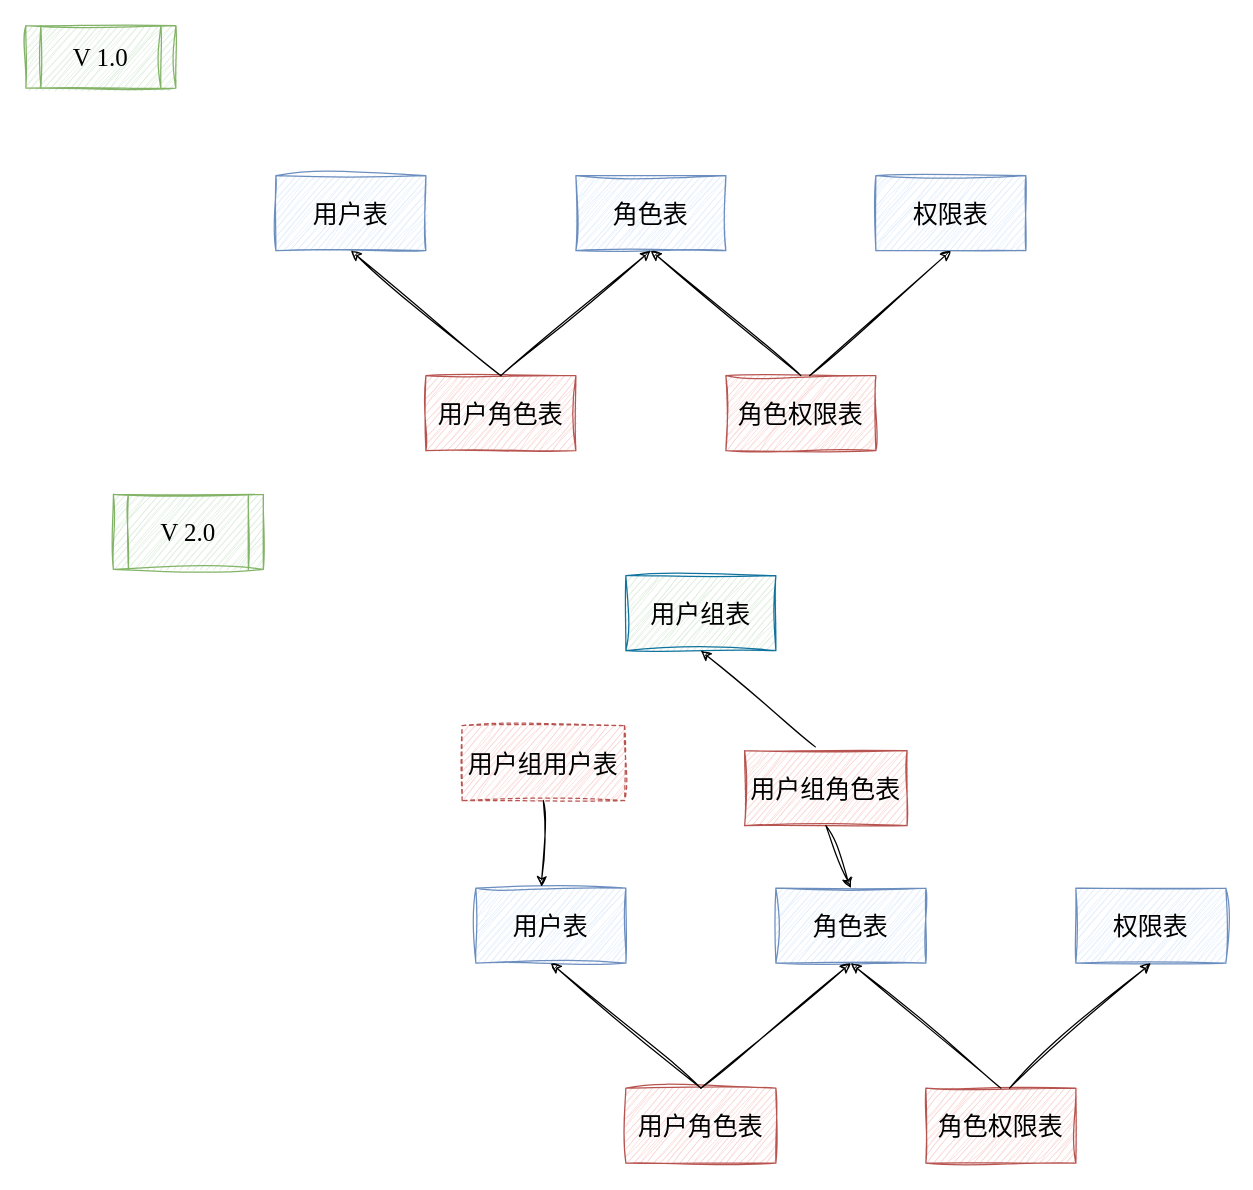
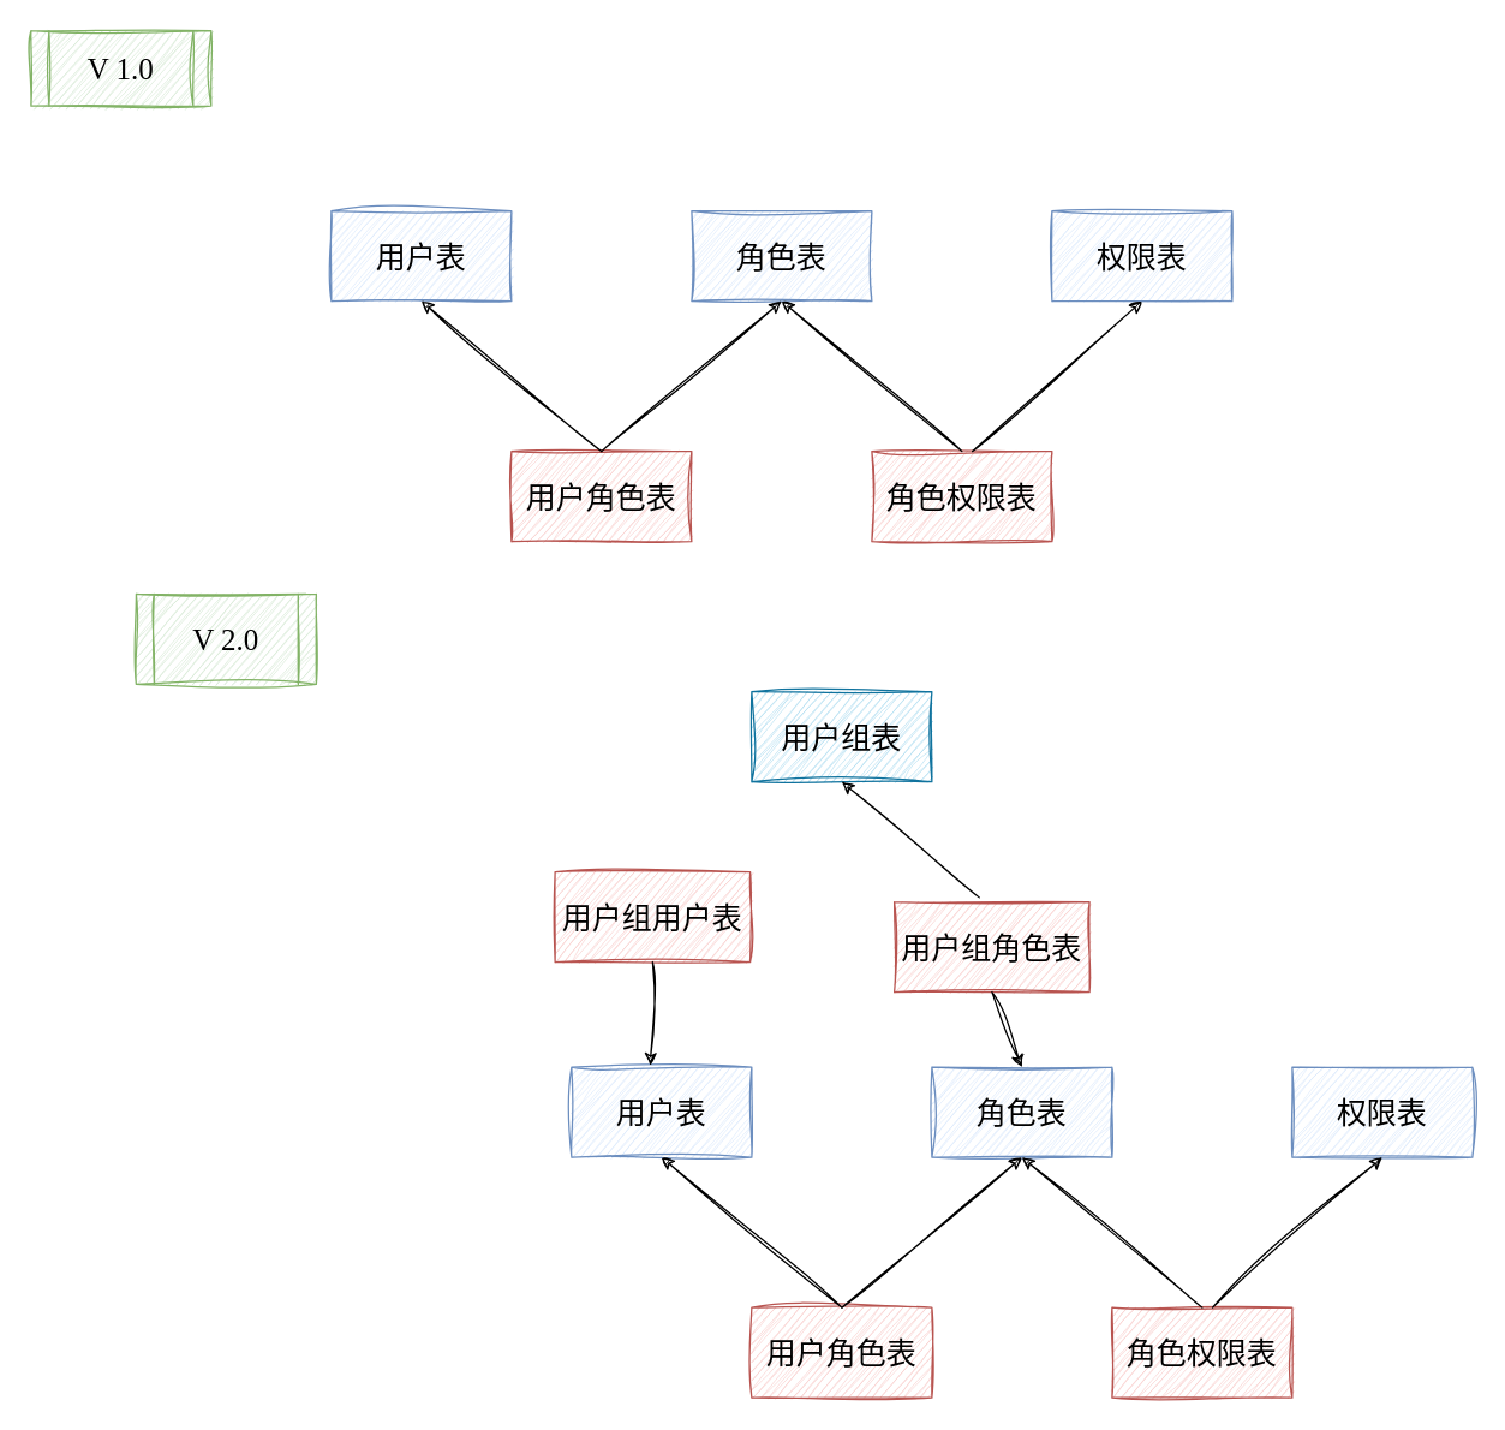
- <mxCell id="13" value="用户组表" style="rounded=0;whiteSpace=wrap;html=1;sketch=1;hachureGap=4;jiggle=2;curveFitting=1;fontFamily=Architects Daughter;fontSource=https%3A%2F%2Ffonts.googleapis.com%2Fcss%3Ffamily%3DArchitects%2BDaughter;fontSize=20;fillColor=#d5e8d4;strokeColor=#10739e;" vertex="1" parent="1"><mxGeometry x="500" y="460" width="120" height="60" as="geometry" /></mxCell>
+ <mxCell id="13" value="用户组表" style="rounded=0;whiteSpace=wrap;html=1;sketch=1;hachureGap=4;jiggle=2;curveFitting=1;fontFamily=Architects Daughter;fontSource=https%3A%2F%2Ffonts.googleapis.com%2Fcss%3Ffamily%3DArchitects%2BDaughter;fontSize=20;fillColor=#b1ddf0;strokeColor=#10739e;" vertex="1" parent="1"><mxGeometry x="500" y="460" width="120" height="60" as="geometry" /></mxCell>
- <mxCell id="14" value="用户组用户表" style="rounded=0;whiteSpace=wrap;html=1;sketch=1;hachureGap=4;jiggle=2;curveFitting=1;fontFamily=Architects Daughter;fontSource=https%3A%2F%2Ffonts.googleapis.com%2Fcss%3Ffamily%3DArchitects%2BDaughter;fontSize=20;fillColor=#f8cecc;strokeColor=#b85450;dashed=1;" vertex="1" parent="1"><mxGeometry x="369" y="580" width="130" height="60" as="geometry" /></mxCell>
+ <mxCell id="14" value="用户组用户表" style="rounded=0;whiteSpace=wrap;html=1;sketch=1;hachureGap=4;jiggle=2;curveFitting=1;fontFamily=Architects Daughter;fontSource=https%3A%2F%2Ffonts.googleapis.com%2Fcss%3Ffamily%3DArchitects%2BDaughter;fontSize=20;fillColor=#f8cecc;strokeColor=#b85450;" vertex="1" parent="1"><mxGeometry x="369" y="580" width="130" height="60" as="geometry" /></mxCell>
